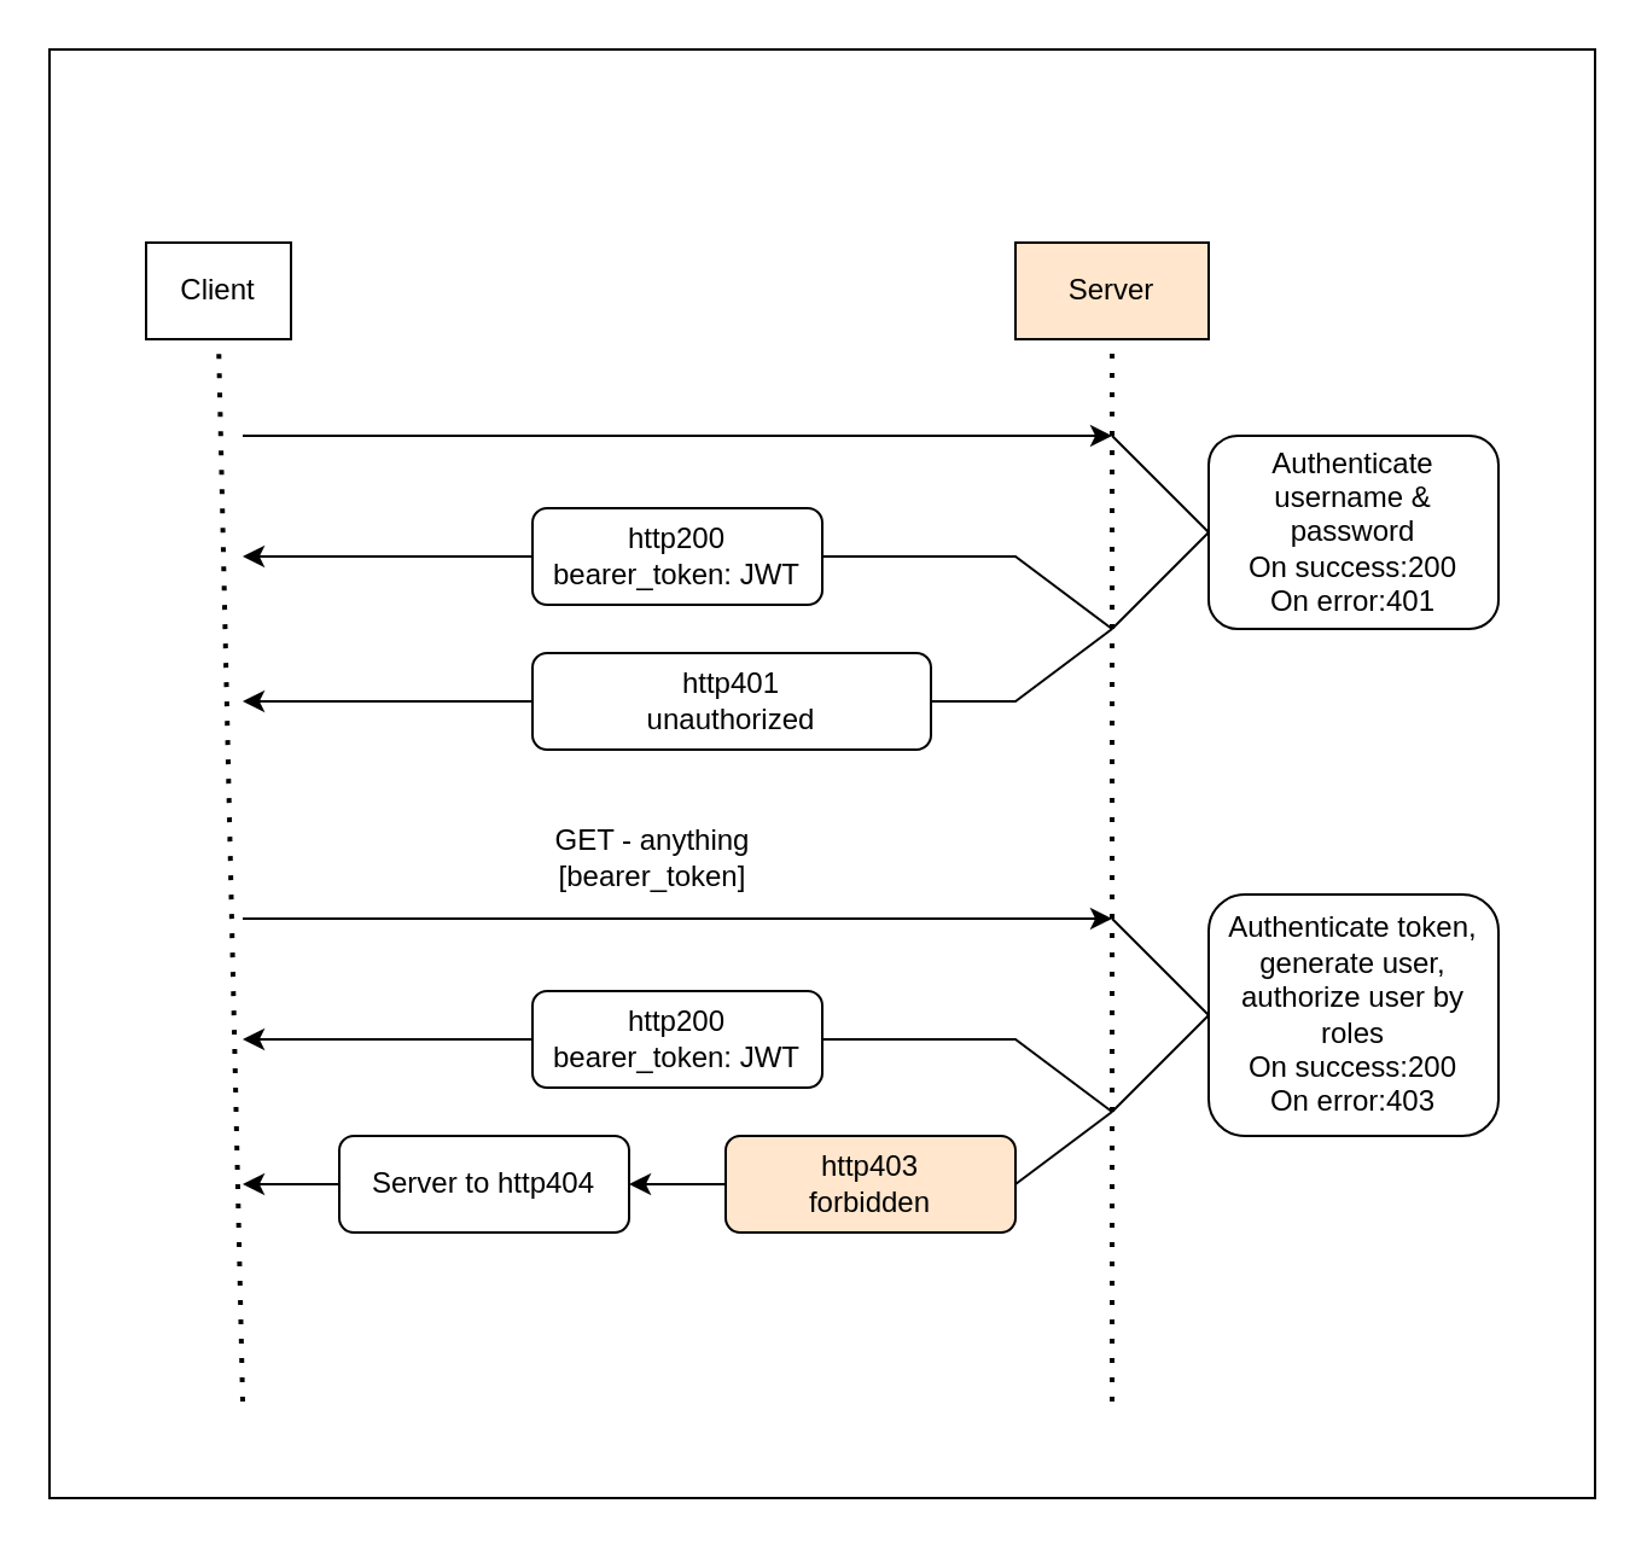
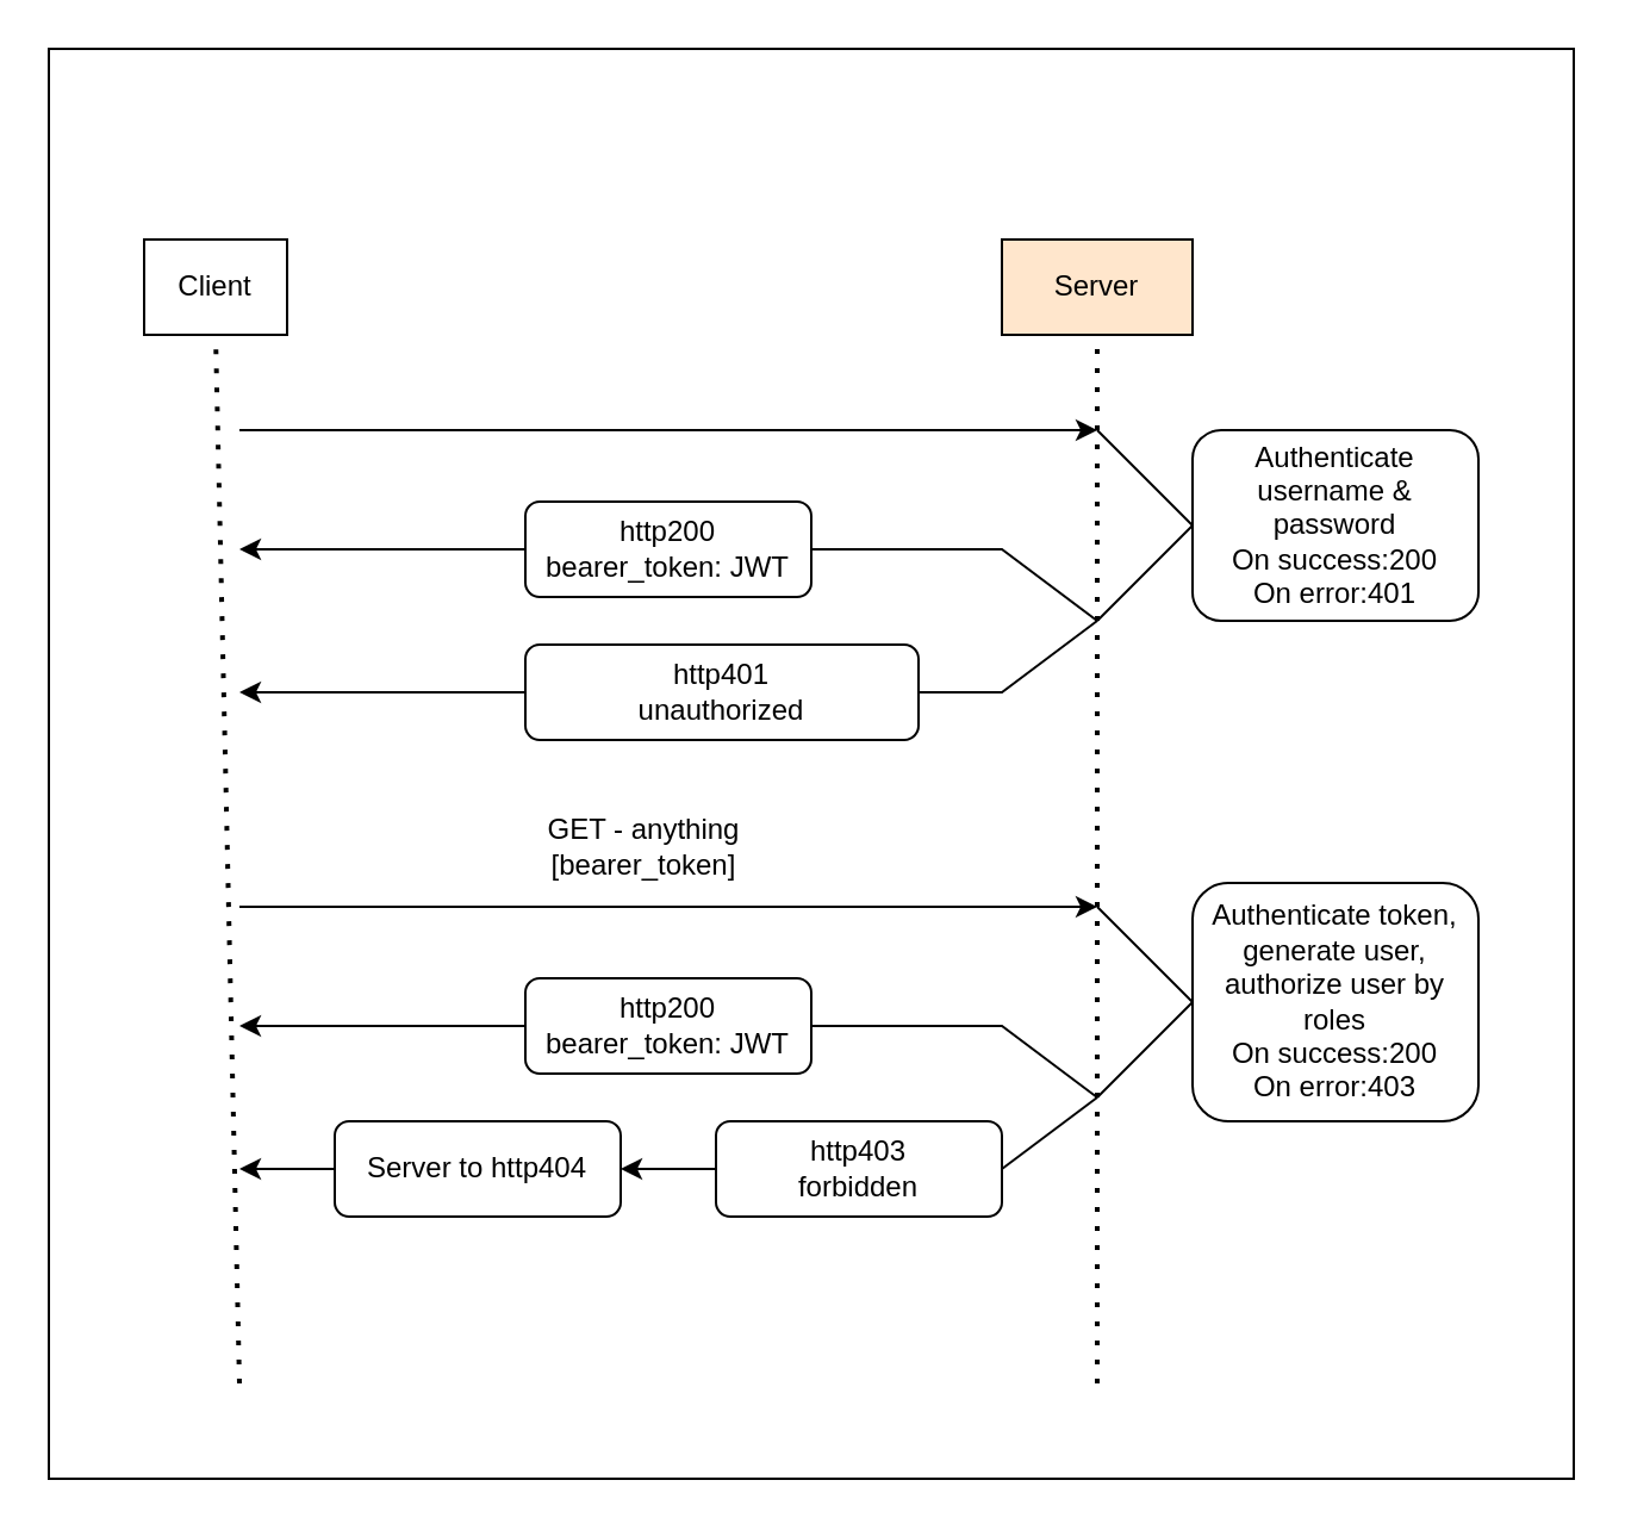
- <mxCell id="26" value="http403&lt;br&gt;forbidden" style="rounded=1;whiteSpace=wrap;html=1;fillColor=#ffe6cc;" parent="1" vertex="1"><mxGeometry x="300" y="470" width="120" height="40" as="geometry" /></mxCell>
+ <mxCell id="26" value="http403&lt;br&gt;forbidden" style="rounded=1;whiteSpace=wrap;html=1;" parent="1" vertex="1"><mxGeometry x="300" y="470" width="120" height="40" as="geometry" /></mxCell>
